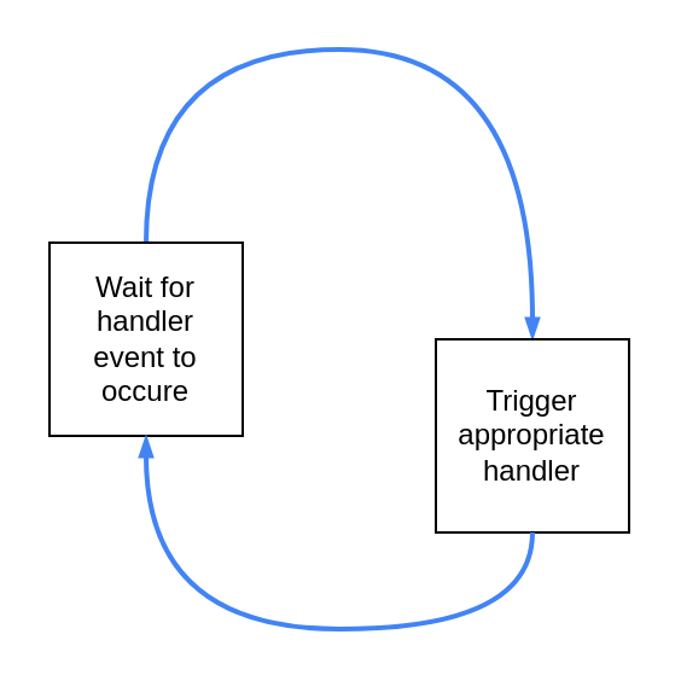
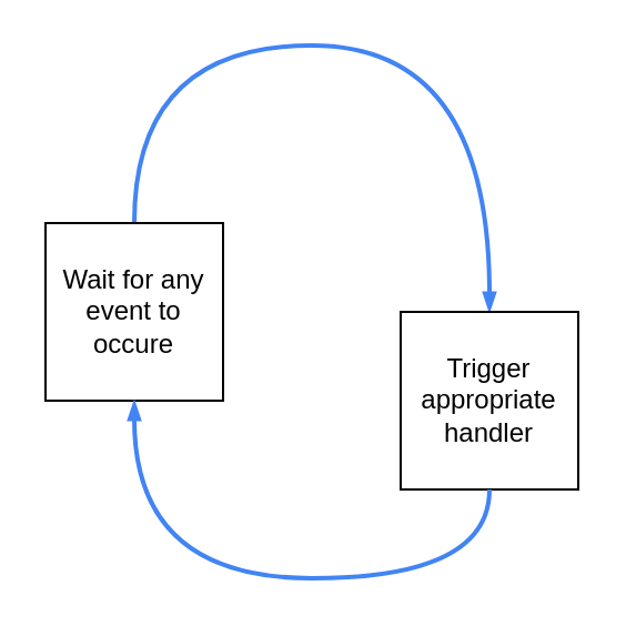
- <mxCell id="3" value="Wait for handler&lt;br&gt;event to occure" style="whiteSpace=wrap;html=1;" vertex="1" parent="1"><mxGeometry x="20" y="100" width="80" height="80" as="geometry" /></mxCell>
+ <mxCell id="3" value="Wait for any&lt;br&gt;event to occure" style="whiteSpace=wrap;html=1;" vertex="1" parent="1"><mxGeometry x="20" y="100" width="80" height="80" as="geometry" /></mxCell>
